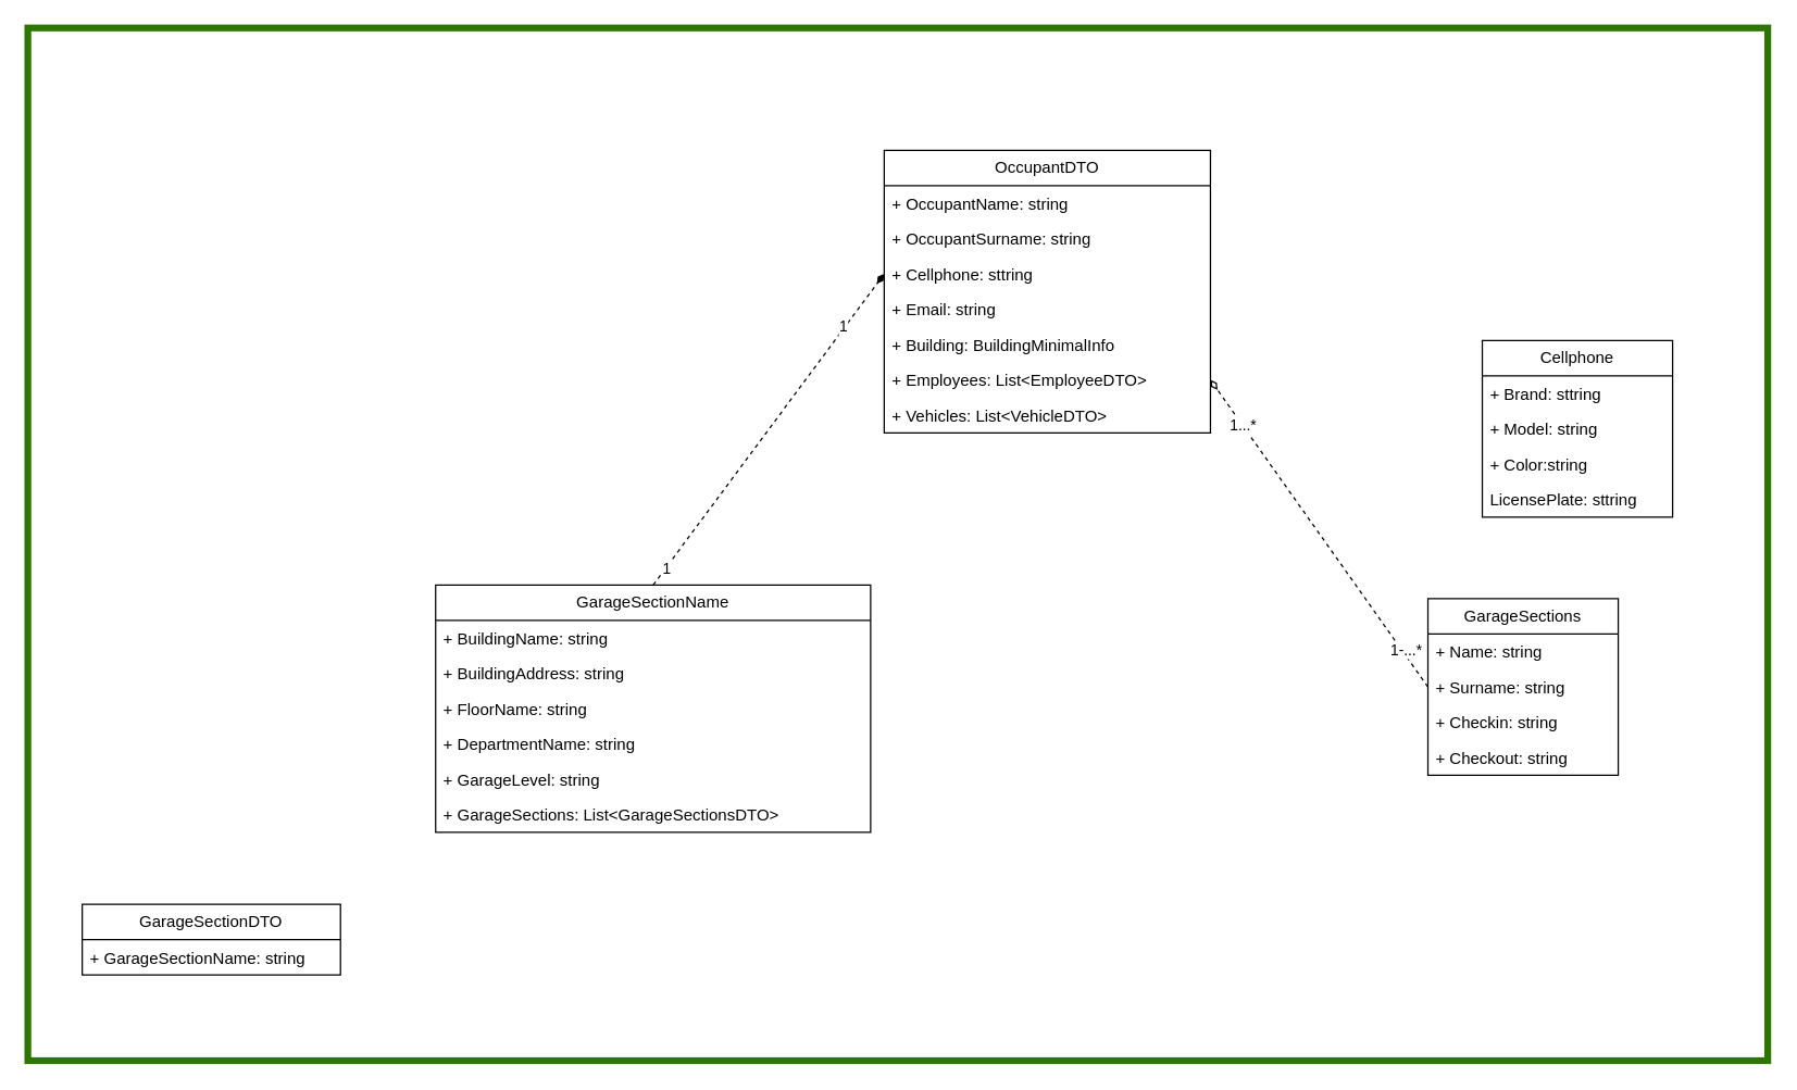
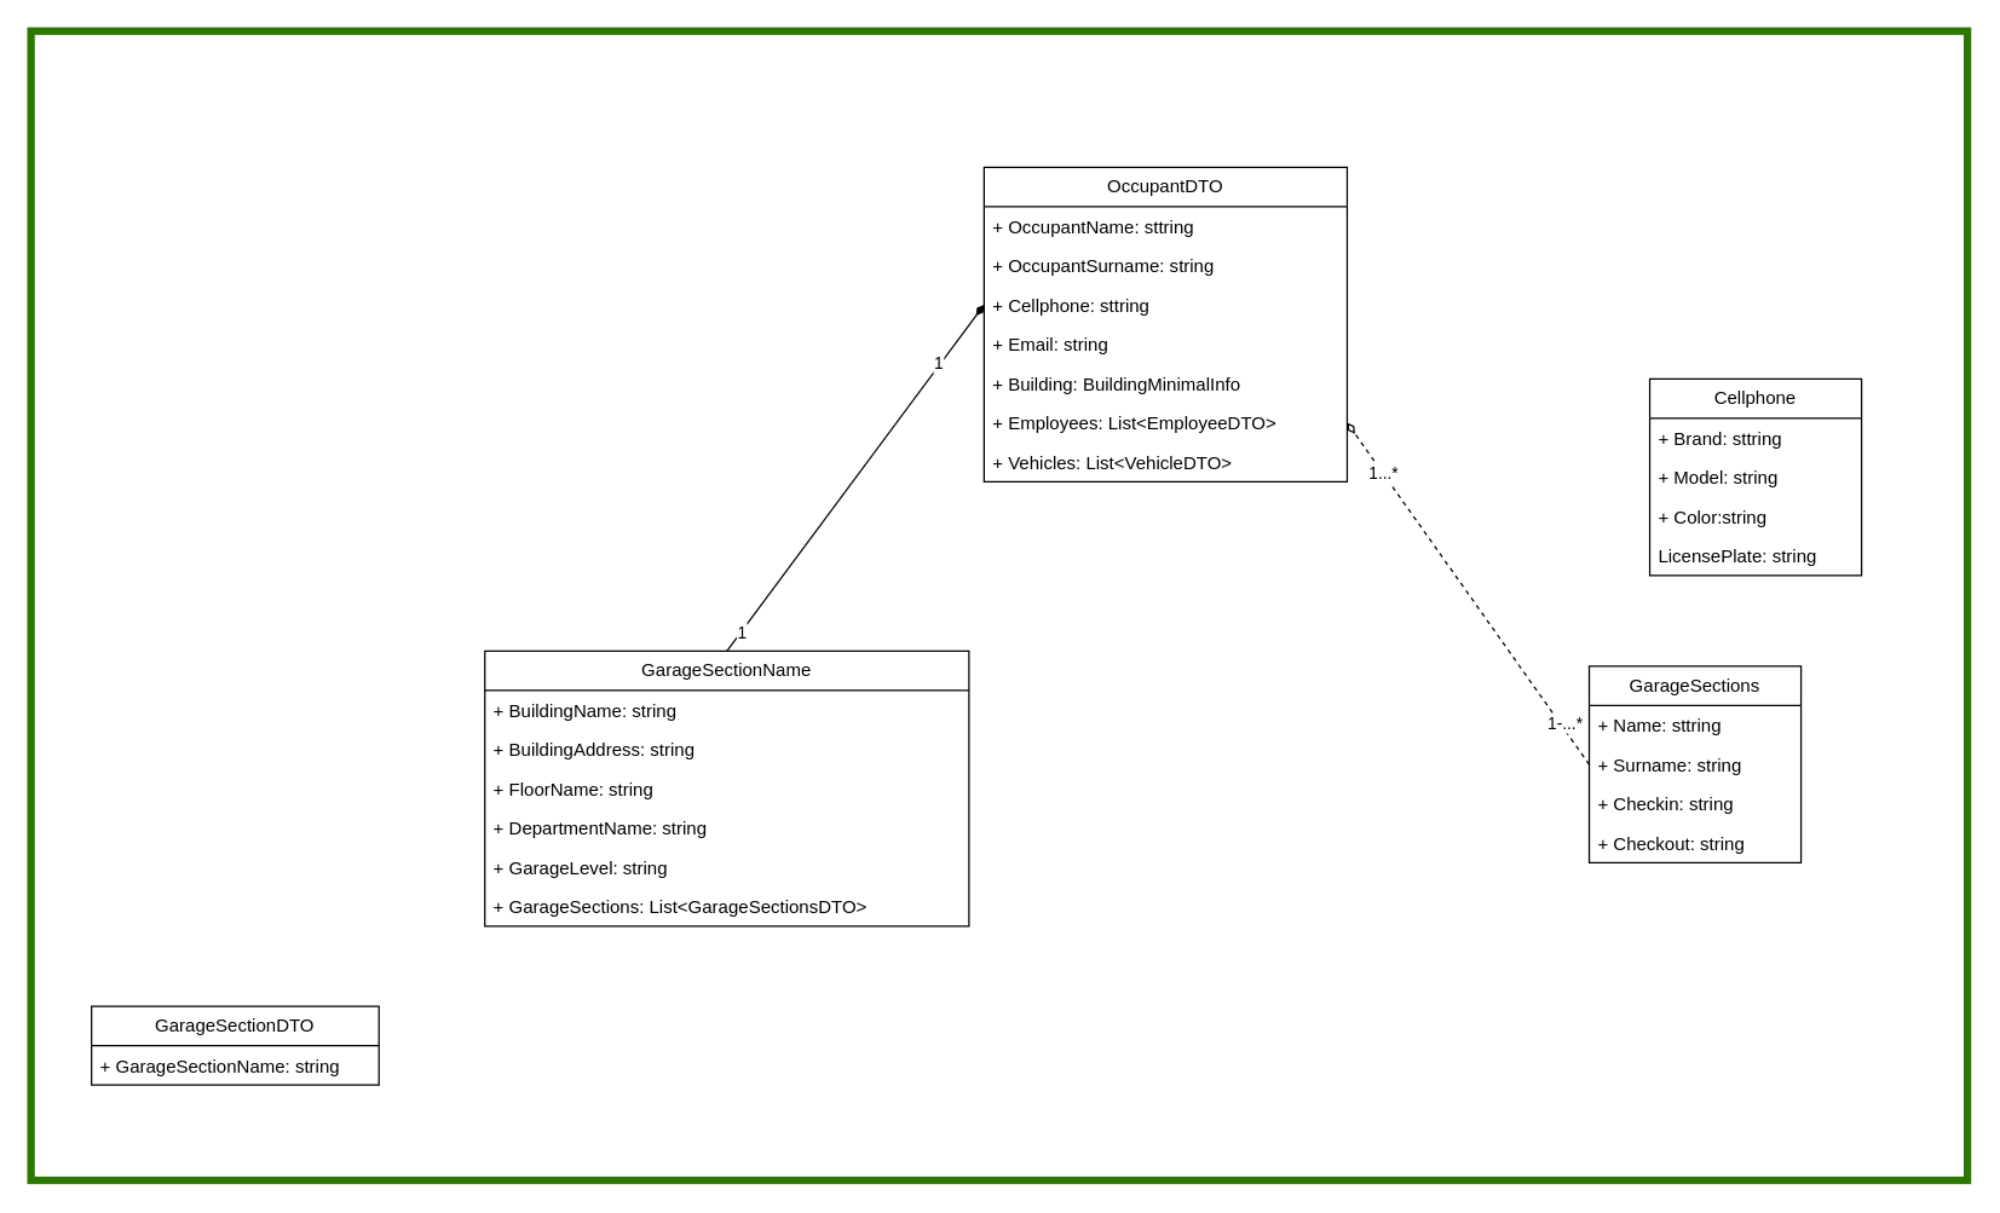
- <mxCell id="4" value="+ OccupantName: string" style="text;strokeColor=none;fillColor=none;align=left;verticalAlign=top;spacingLeft=4;spacingRight=4;overflow=hidden;rotatable=0;points=[[0,0.5],[1,0.5]];portConstraint=eastwest;whiteSpace=wrap;html=1;" parent="3" vertex="1"><mxGeometry y="26" width="240" height="26" as="geometry" /></mxCell>
+ <mxCell id="4" value="+ OccupantName: sttring" style="text;strokeColor=none;fillColor=none;align=left;verticalAlign=top;spacingLeft=4;spacingRight=4;overflow=hidden;rotatable=0;points=[[0,0.5],[1,0.5]];portConstraint=eastwest;whiteSpace=wrap;html=1;" parent="3" vertex="1"><mxGeometry y="26" width="240" height="26" as="geometry" /></mxCell>
- <mxCell id="11" style="rounded=0;orthogonalLoop=1;jettySize=auto;html=1;exitX=0.5;exitY=0;exitDx=0;exitDy=0;entryX=0;entryY=0.5;entryDx=0;entryDy=0;endArrow=diamondThin;endFill=1;dashed=1;" parent="1" source="14" target="6" edge="1"><mxGeometry relative="1" as="geometry" /></mxCell>
+ <mxCell id="11" style="rounded=0;orthogonalLoop=1;jettySize=auto;html=1;exitX=0.5;exitY=0;exitDx=0;exitDy=0;entryX=0;entryY=0.5;entryDx=0;entryDy=0;endArrow=diamondThin;endFill=1;" parent="1" source="14" target="6" edge="1"><mxGeometry relative="1" as="geometry" /></mxCell>
- <mxCell id="35" value="LicensePlate: sttring" style="text;strokeColor=none;fillColor=none;align=left;verticalAlign=top;spacingLeft=4;spacingRight=4;overflow=hidden;rotatable=0;points=[[0,0.5],[1,0.5]];portConstraint=eastwest;whiteSpace=wrap;html=1;" parent="31" vertex="1"><mxGeometry y="104" width="140" height="26" as="geometry" /></mxCell>
+ <mxCell id="35" value="LicensePlate: string" style="text;strokeColor=none;fillColor=none;align=left;verticalAlign=top;spacingLeft=4;spacingRight=4;overflow=hidden;rotatable=0;points=[[0,0.5],[1,0.5]];portConstraint=eastwest;whiteSpace=wrap;html=1;" parent="31" vertex="1"><mxGeometry y="104" width="140" height="26" as="geometry" /></mxCell>
- <mxCell id="24" value="+ Name: string" style="text;strokeColor=none;fillColor=none;align=left;verticalAlign=top;spacingLeft=4;spacingRight=4;overflow=hidden;rotatable=0;points=[[0,0.5],[1,0.5]];portConstraint=eastwest;whiteSpace=wrap;html=1;" parent="23" vertex="1"><mxGeometry y="26" width="140" height="26" as="geometry" /></mxCell>
+ <mxCell id="24" value="+ Name: sttring" style="text;strokeColor=none;fillColor=none;align=left;verticalAlign=top;spacingLeft=4;spacingRight=4;overflow=hidden;rotatable=0;points=[[0,0.5],[1,0.5]];portConstraint=eastwest;whiteSpace=wrap;html=1;" parent="23" vertex="1"><mxGeometry y="26" width="140" height="26" as="geometry" /></mxCell>
